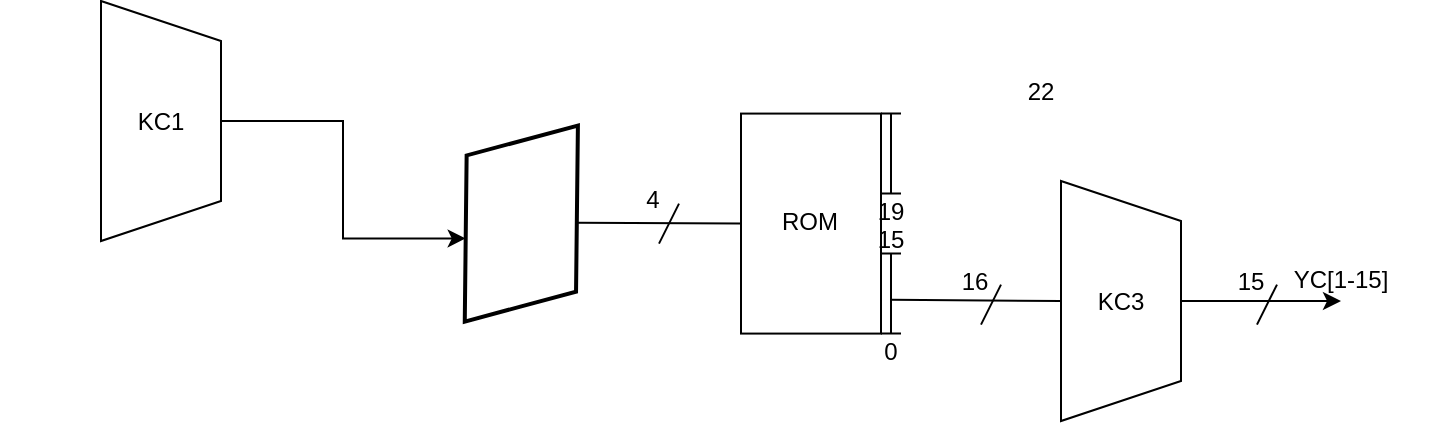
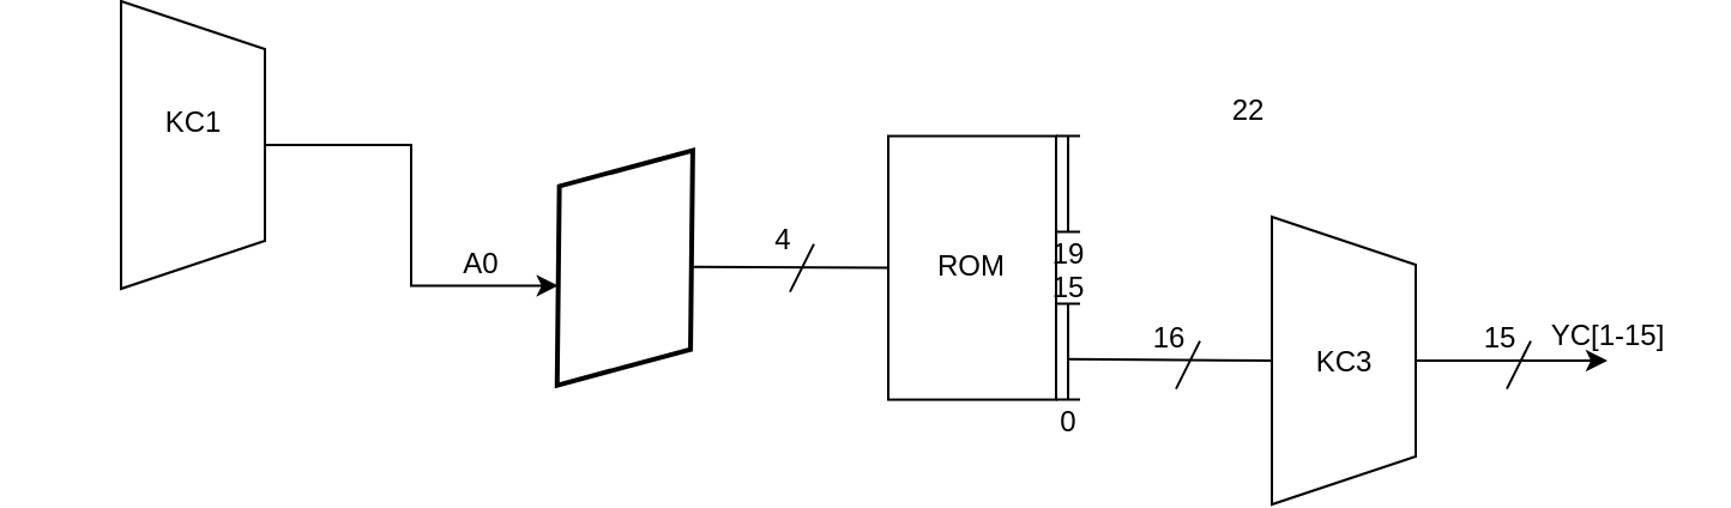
- <mxCell id="4" value="KC1" style="text;html=1;align=center;verticalAlign=middle;resizable=0;points=[];autosize=1;strokeColor=none;fillColor=none;" vertex="1" parent="1"><mxGeometry x="60" y="41.29" width="40" height="20" as="geometry" /></mxCell>
+ <mxCell id="4" value="KC1" style="text;html=1;align=center;verticalAlign=middle;resizable=0;points=[];autosize=1;strokeColor=none;fillColor=none;" vertex="1" parent="1"><mxGeometry x="60" y="31.29" width="40" height="20" as="geometry" /></mxCell>
+ <mxCell id="6" value="A0" style="text;html=1;align=center;verticalAlign=middle;resizable=0;points=[];autosize=1;strokeColor=none;fillColor=none;" vertex="1" parent="1"><mxGeometry x="185" width="30" height="20" as="geometry" y="90" /></mxCell>
